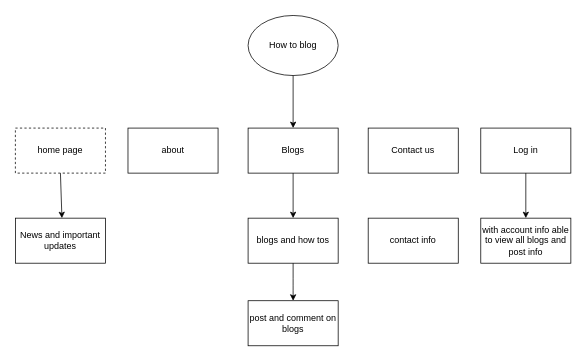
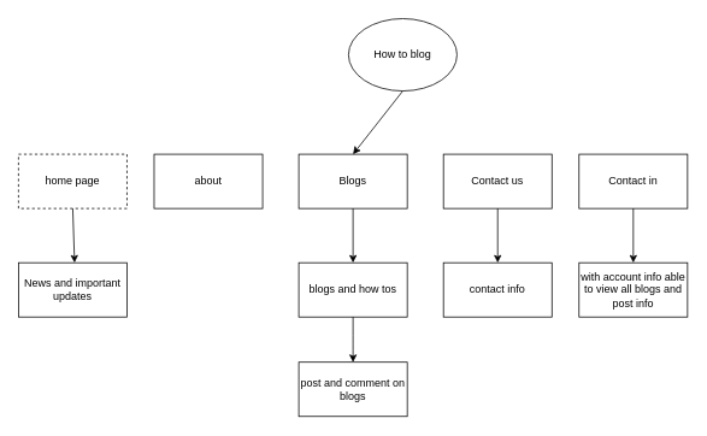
- <mxCell id="2" value="How to blog" style="ellipse;whiteSpace=wrap;html=1;" vertex="1" parent="1"><mxGeometry x="330" y="20" width="120" height="80" as="geometry" /></mxCell>
+ <mxCell id="2" value="How to blog" style="ellipse;whiteSpace=wrap;html=1;" vertex="1" parent="1"><mxGeometry x="385" y="20" width="120" height="80" as="geometry" /></mxCell>
- <mxCell id="9" value="Log in" style="rounded=0;whiteSpace=wrap;html=1;" vertex="1" parent="1"><mxGeometry x="640" y="170" width="120" height="60" as="geometry" /></mxCell>
+ <mxCell id="9" value="Contact in" style="rounded=0;whiteSpace=wrap;html=1;" vertex="1" parent="1"><mxGeometry x="640" y="170" width="120" height="60" as="geometry" /></mxCell>
+ <mxCell id="14" value="" style="endArrow=classic;html=1;exitX=0.5;exitY=1;exitDx=0;exitDy=0;entryX=0.5;entryY=0;entryDx=0;entryDy=0;" edge="1" parent="1" source="8" target="13"><mxGeometry width="50" height="50" relative="1" as="geometry"><mxPoint x="360" y="310" as="sourcePoint" /><mxPoint x="410" y="260" as="targetPoint" /><Array as="points" /></mxGeometry></mxCell>
